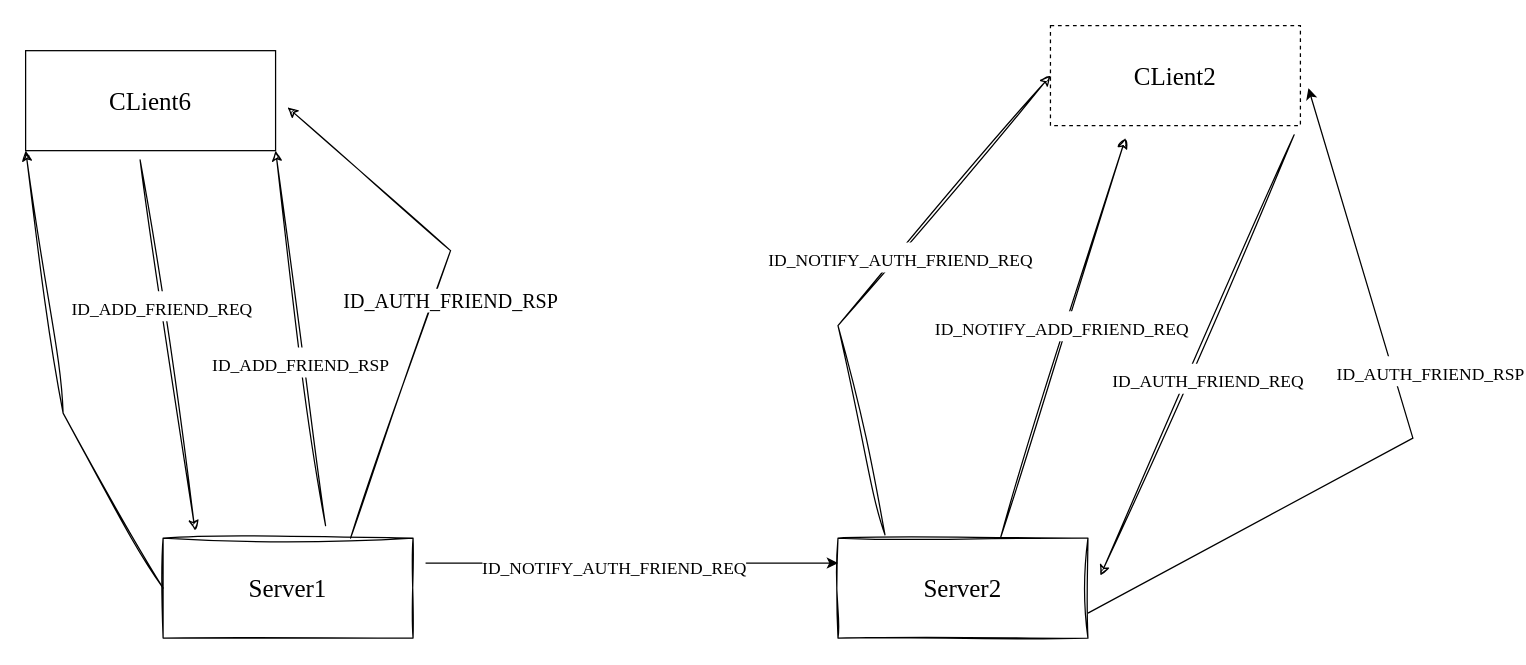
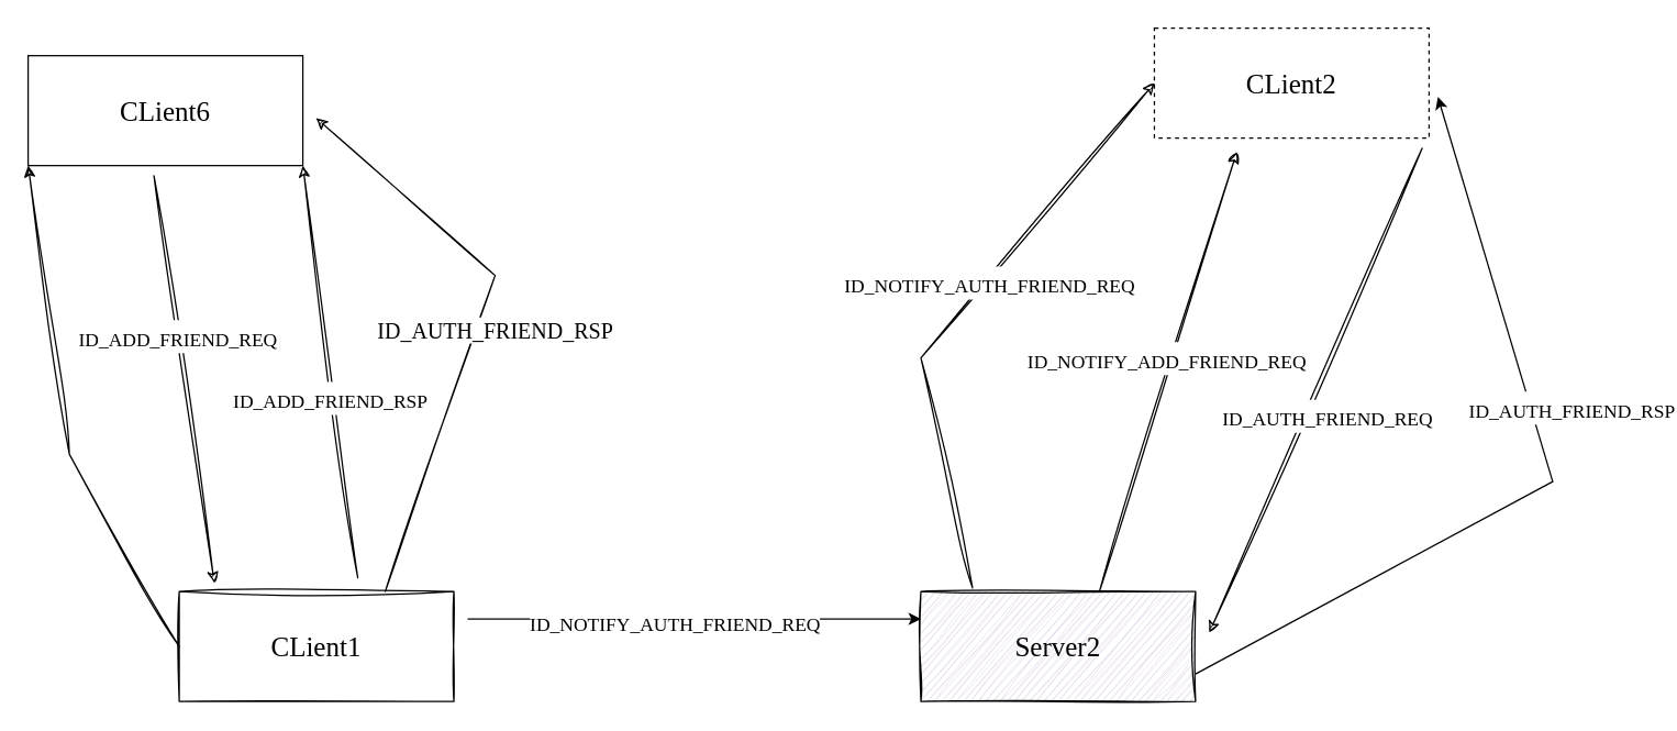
- <mxCell id="4" value="&lt;font face=&quot;Georgia&quot;&gt;Server1&lt;/font&gt;" style="rounded=0;whiteSpace=wrap;html=1;sketch=1;hachureGap=4;jiggle=2;curveFitting=1;fontFamily=Architects Daughter;fontSource=https%3A%2F%2Ffonts.googleapis.com%2Fcss%3Ffamily%3DArchitects%2BDaughter;fontSize=20;" parent="1" vertex="1"><mxGeometry x="130" y="430" width="200" height="80" as="geometry" /></mxCell>
+ <mxCell id="4" value="&lt;font face=&quot;Georgia&quot;&gt;CLient1&lt;/font&gt;" style="rounded=0;whiteSpace=wrap;html=1;sketch=1;hachureGap=4;jiggle=2;curveFitting=1;fontFamily=Architects Daughter;fontSource=https%3A%2F%2Ffonts.googleapis.com%2Fcss%3Ffamily%3DArchitects%2BDaughter;fontSize=20;" parent="1" vertex="1"><mxGeometry x="130" y="430" width="200" height="80" as="geometry" /></mxCell>
- <mxCell id="5" value="&lt;font face=&quot;Georgia&quot;&gt;Server2&lt;/font&gt;" style="rounded=0;whiteSpace=wrap;html=1;sketch=1;hachureGap=4;jiggle=2;curveFitting=1;fontFamily=Architects Daughter;fontSource=https%3A%2F%2Ffonts.googleapis.com%2Fcss%3Ffamily%3DArchitects%2BDaughter;fontSize=20;" parent="1" vertex="1"><mxGeometry x="670" y="430" width="200" height="80" as="geometry" /></mxCell>
+ <mxCell id="5" value="&lt;font face=&quot;Georgia&quot;&gt;Server2&lt;/font&gt;" style="rounded=0;whiteSpace=wrap;html=1;sketch=1;hachureGap=4;jiggle=2;curveFitting=1;fontFamily=Architects Daughter;fontSource=https%3A%2F%2Ffonts.googleapis.com%2Fcss%3Ffamily%3DArchitects%2BDaughter;fontSize=20;fillColor=#e1d5e7;" parent="1" vertex="1"><mxGeometry x="670" y="430" width="200" height="80" as="geometry" /></mxCell>
